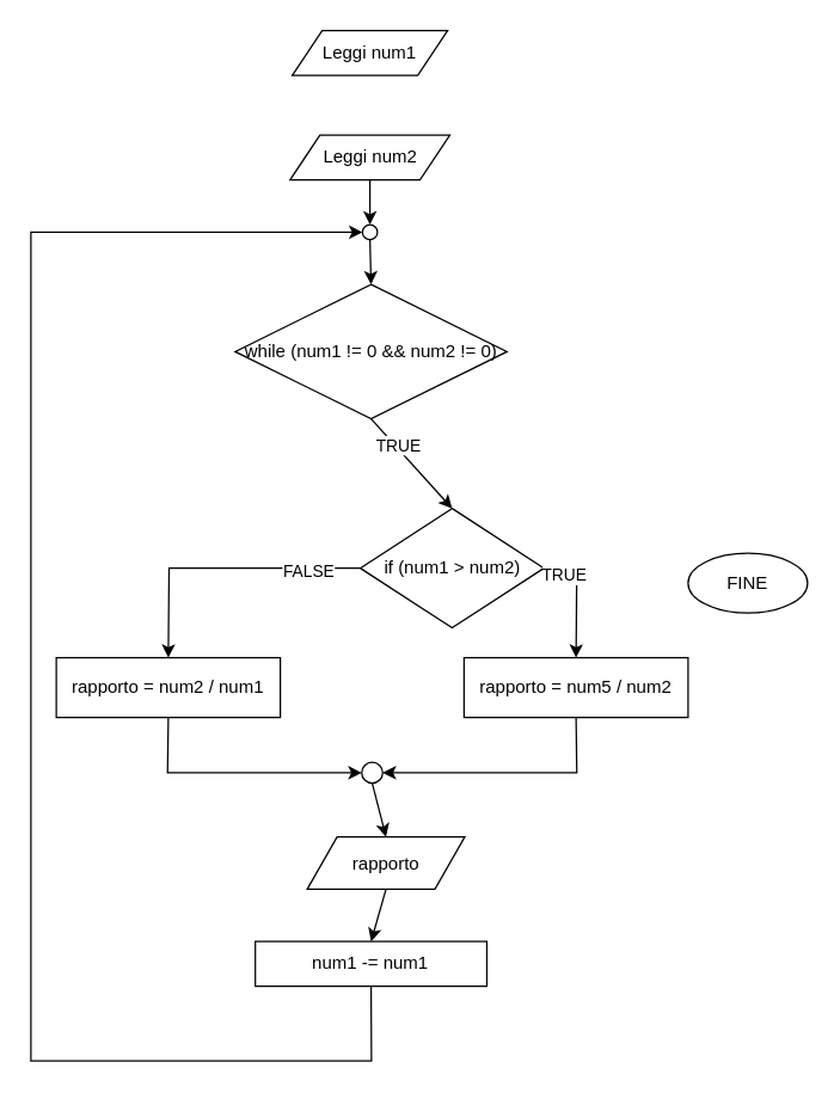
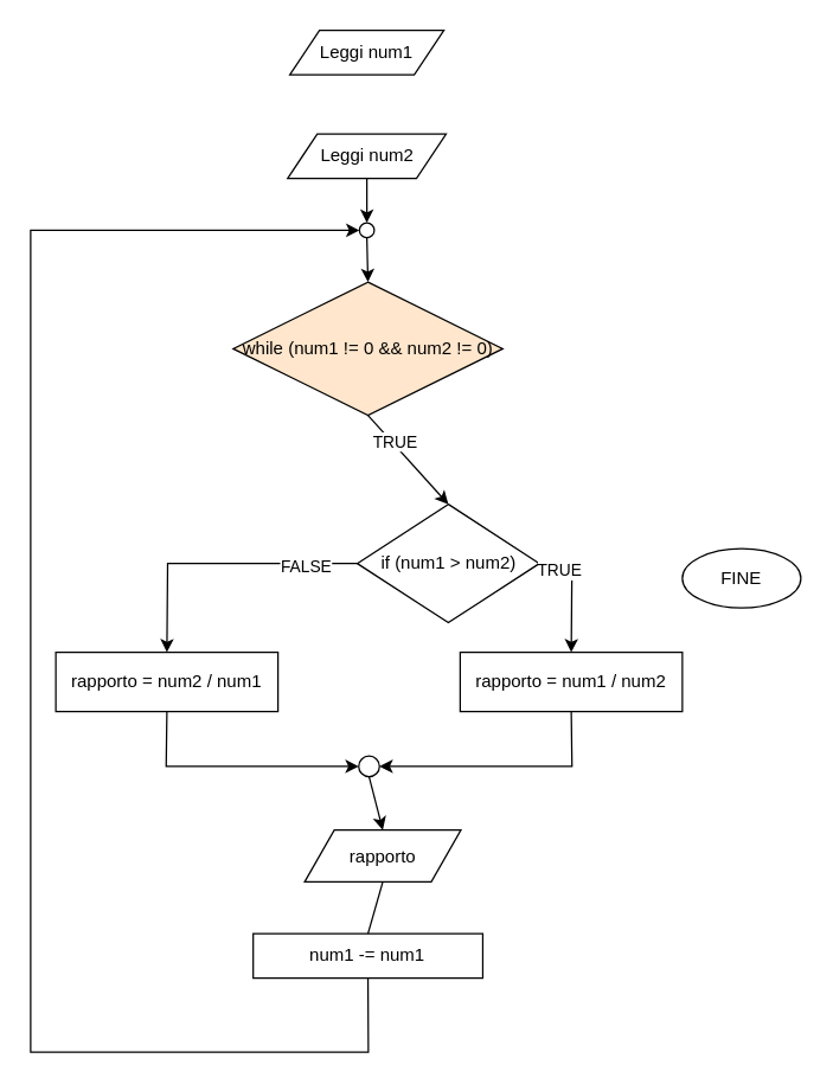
- <mxCell id="17" value="while (num1 != 0 &amp;amp;&amp;amp; num2 != 0)" style="rhombus;whiteSpace=wrap;html=1;" vertex="1" parent="1"><mxGeometry x="156.75" y="190" width="182" height="90" as="geometry" /></mxCell>
+ <mxCell id="17" value="while (num1 != 0 &amp;amp;&amp;amp; num2 != 0)" style="rhombus;whiteSpace=wrap;html=1;fillColor=#ffe6cc;" vertex="1" parent="1"><mxGeometry x="156.75" y="190" width="182" height="90" as="geometry" /></mxCell>
- <mxCell id="6" value="rapporto = num5 / num2" style="rounded=0;whiteSpace=wrap;html=1;" vertex="1" parent="1"><mxGeometry x="310" y="440" width="150" height="40" as="geometry" /></mxCell>
+ <mxCell id="6" value="rapporto = num1 / num2" style="rounded=0;whiteSpace=wrap;html=1;" vertex="1" parent="1"><mxGeometry x="310" y="440" width="150" height="40" as="geometry" /></mxCell>
- <mxCell id="20" value="" style="endArrow=classic;html=1;rounded=0;exitX=0.5;exitY=1;exitDx=0;exitDy=0;entryX=0.5;entryY=0;entryDx=0;entryDy=0;" edge="1" parent="1" source="16" target="19"><mxGeometry width="50" height="50" relative="1" as="geometry"><mxPoint x="480" y="570" as="sourcePoint" /><mxPoint x="530" y="520" as="targetPoint" /></mxGeometry></mxCell>
+ <mxCell id="20" value="" style="endArrow=none;html=1;rounded=0;exitX=0.5;exitY=1;exitDx=0;exitDy=0;entryX=0.5;entryY=0;entryDx=0;entryDy=0;" edge="1" parent="1" source="16" target="19"><mxGeometry width="50" height="50" relative="1" as="geometry"><mxPoint x="480" y="570" as="sourcePoint" /><mxPoint x="530" y="520" as="targetPoint" /></mxGeometry></mxCell>
